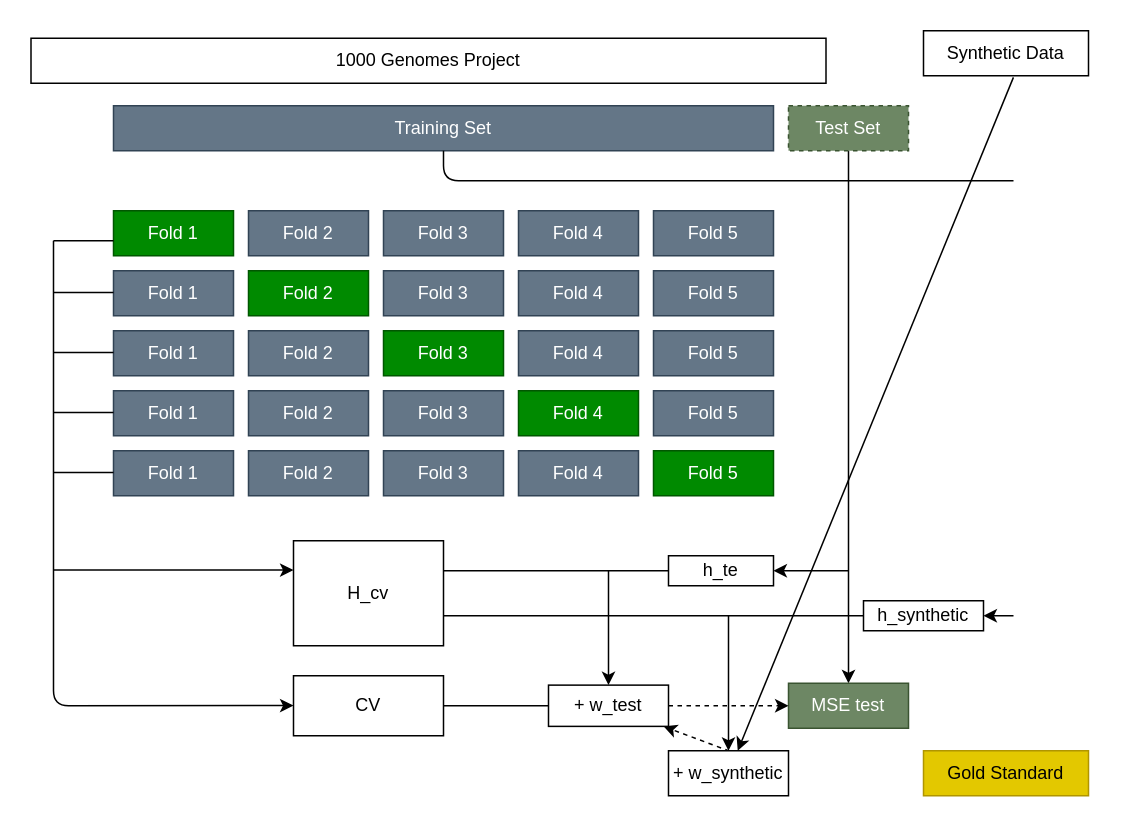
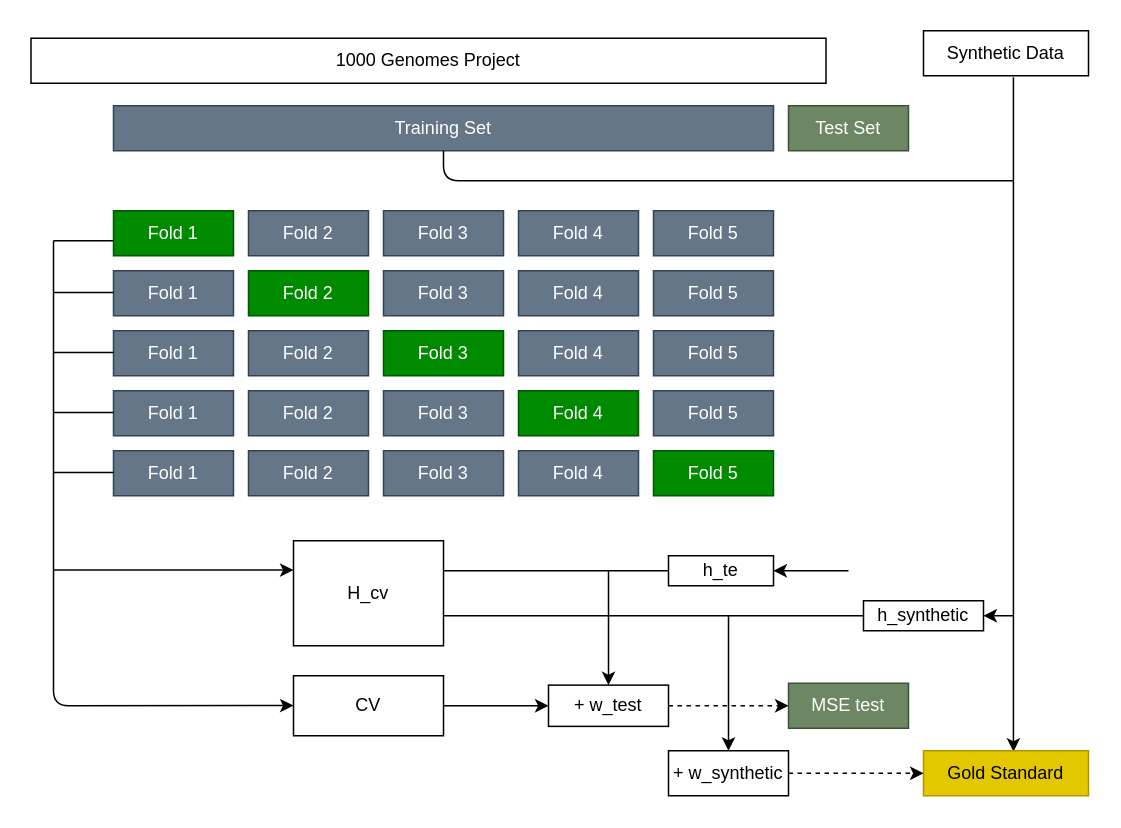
- <mxCell id="5" value="Test Set" style="rounded=0;whiteSpace=wrap;html=1;fillColor=#6d8764;fontColor=#ffffff;strokeColor=#3A5431;dashed=1;" parent="1" vertex="1"><mxGeometry x="525" y="70" width="80" height="30" as="geometry" /></mxCell>
+ <mxCell id="5" value="Test Set" style="rounded=0;whiteSpace=wrap;html=1;fillColor=#6d8764;fontColor=#ffffff;strokeColor=#3A5431;" parent="1" vertex="1"><mxGeometry x="525" y="70" width="80" height="30" as="geometry" /></mxCell>
- <mxCell id="30" style="edgeStyle=none;html=1;exitX=0.545;exitY=1.036;exitDx=0;exitDy=0;shadow=0;strokeColor=default;exitPerimeter=0;" parent="1" source="31" target="54" edge="1"><mxGeometry relative="1" as="geometry" /></mxCell>
+ <mxCell id="30" style="edgeStyle=none;html=1;exitX=0.545;exitY=1.036;exitDx=0;exitDy=0;entryX=0.545;entryY=0.021;entryDx=0;entryDy=0;shadow=0;strokeColor=default;entryPerimeter=0;exitPerimeter=0;" parent="1" source="31" target="33" edge="1"><mxGeometry relative="1" as="geometry" /></mxCell>
- <mxCell id="4" style="edgeStyle=none;html=1;exitX=0.5;exitY=1;exitDx=0;exitDy=0;shadow=0;strokeColor=default;entryX=0.5;entryY=0;entryDx=0;entryDy=0;" parent="1" source="5" target="32" edge="1"><mxGeometry relative="1" as="geometry"><mxPoint x="565" y="440" as="targetPoint" /></mxGeometry></mxCell>
- <mxCell id="45" value="" style="edgeStyle=none;html=1;exitX=1;exitY=0.5;exitDx=0;exitDy=0;entryX=0;entryY=0.5;entryDx=0;entryDy=0;shadow=0;strokeColor=default;endArrow=none;" parent="1" source="40" target="46" edge="1"><mxGeometry relative="1" as="geometry"><mxPoint x="295" y="460" as="sourcePoint" /><mxPoint x="525" y="460" as="targetPoint" /><Array as="points" /></mxGeometry></mxCell>
+ <mxCell id="45" value="" style="edgeStyle=none;html=1;exitX=1;exitY=0.5;exitDx=0;exitDy=0;entryX=0;entryY=0.5;entryDx=0;entryDy=0;shadow=0;strokeColor=default;endArrow=classic;" parent="1" source="40" target="46" edge="1"><mxGeometry relative="1" as="geometry"><mxPoint x="295" y="460" as="sourcePoint" /><mxPoint x="525" y="460" as="targetPoint" /><Array as="points" /></mxGeometry></mxCell>
- <mxCell id="53" style="edgeStyle=none;html=1;exitX=1;exitY=0.5;exitDx=0;exitDy=0;shadow=0;strokeColor=default;dashed=1;" parent="1" source="54" target="46" edge="1"><mxGeometry relative="1" as="geometry" /></mxCell>
+ <mxCell id="53" style="edgeStyle=none;html=1;exitX=1;exitY=0.5;exitDx=0;exitDy=0;entryX=0;entryY=0.5;entryDx=0;entryDy=0;shadow=0;strokeColor=default;dashed=1;" parent="1" source="54" target="33" edge="1"><mxGeometry relative="1" as="geometry" /></mxCell>
